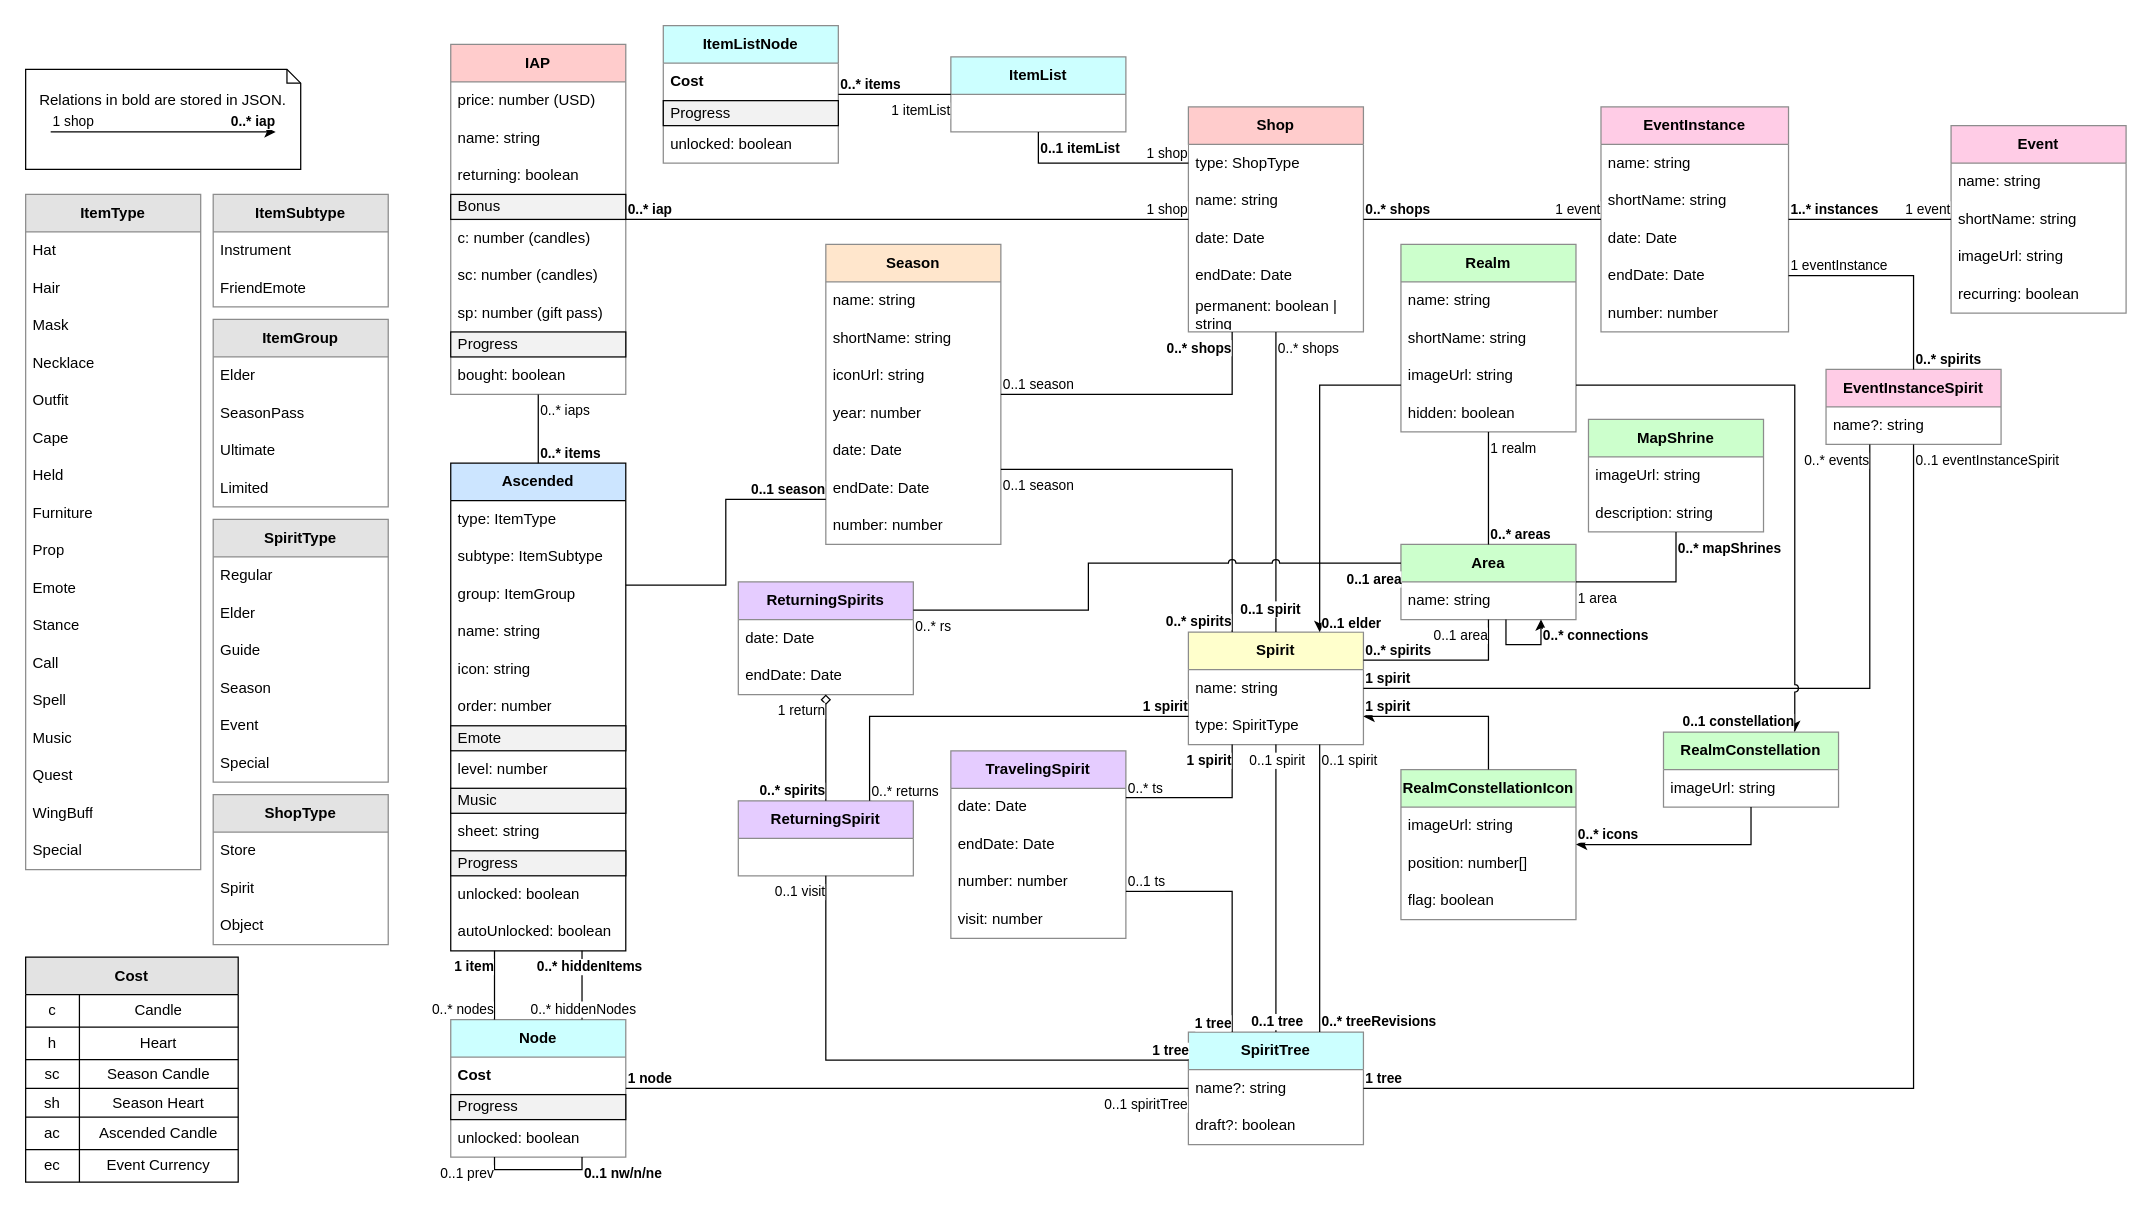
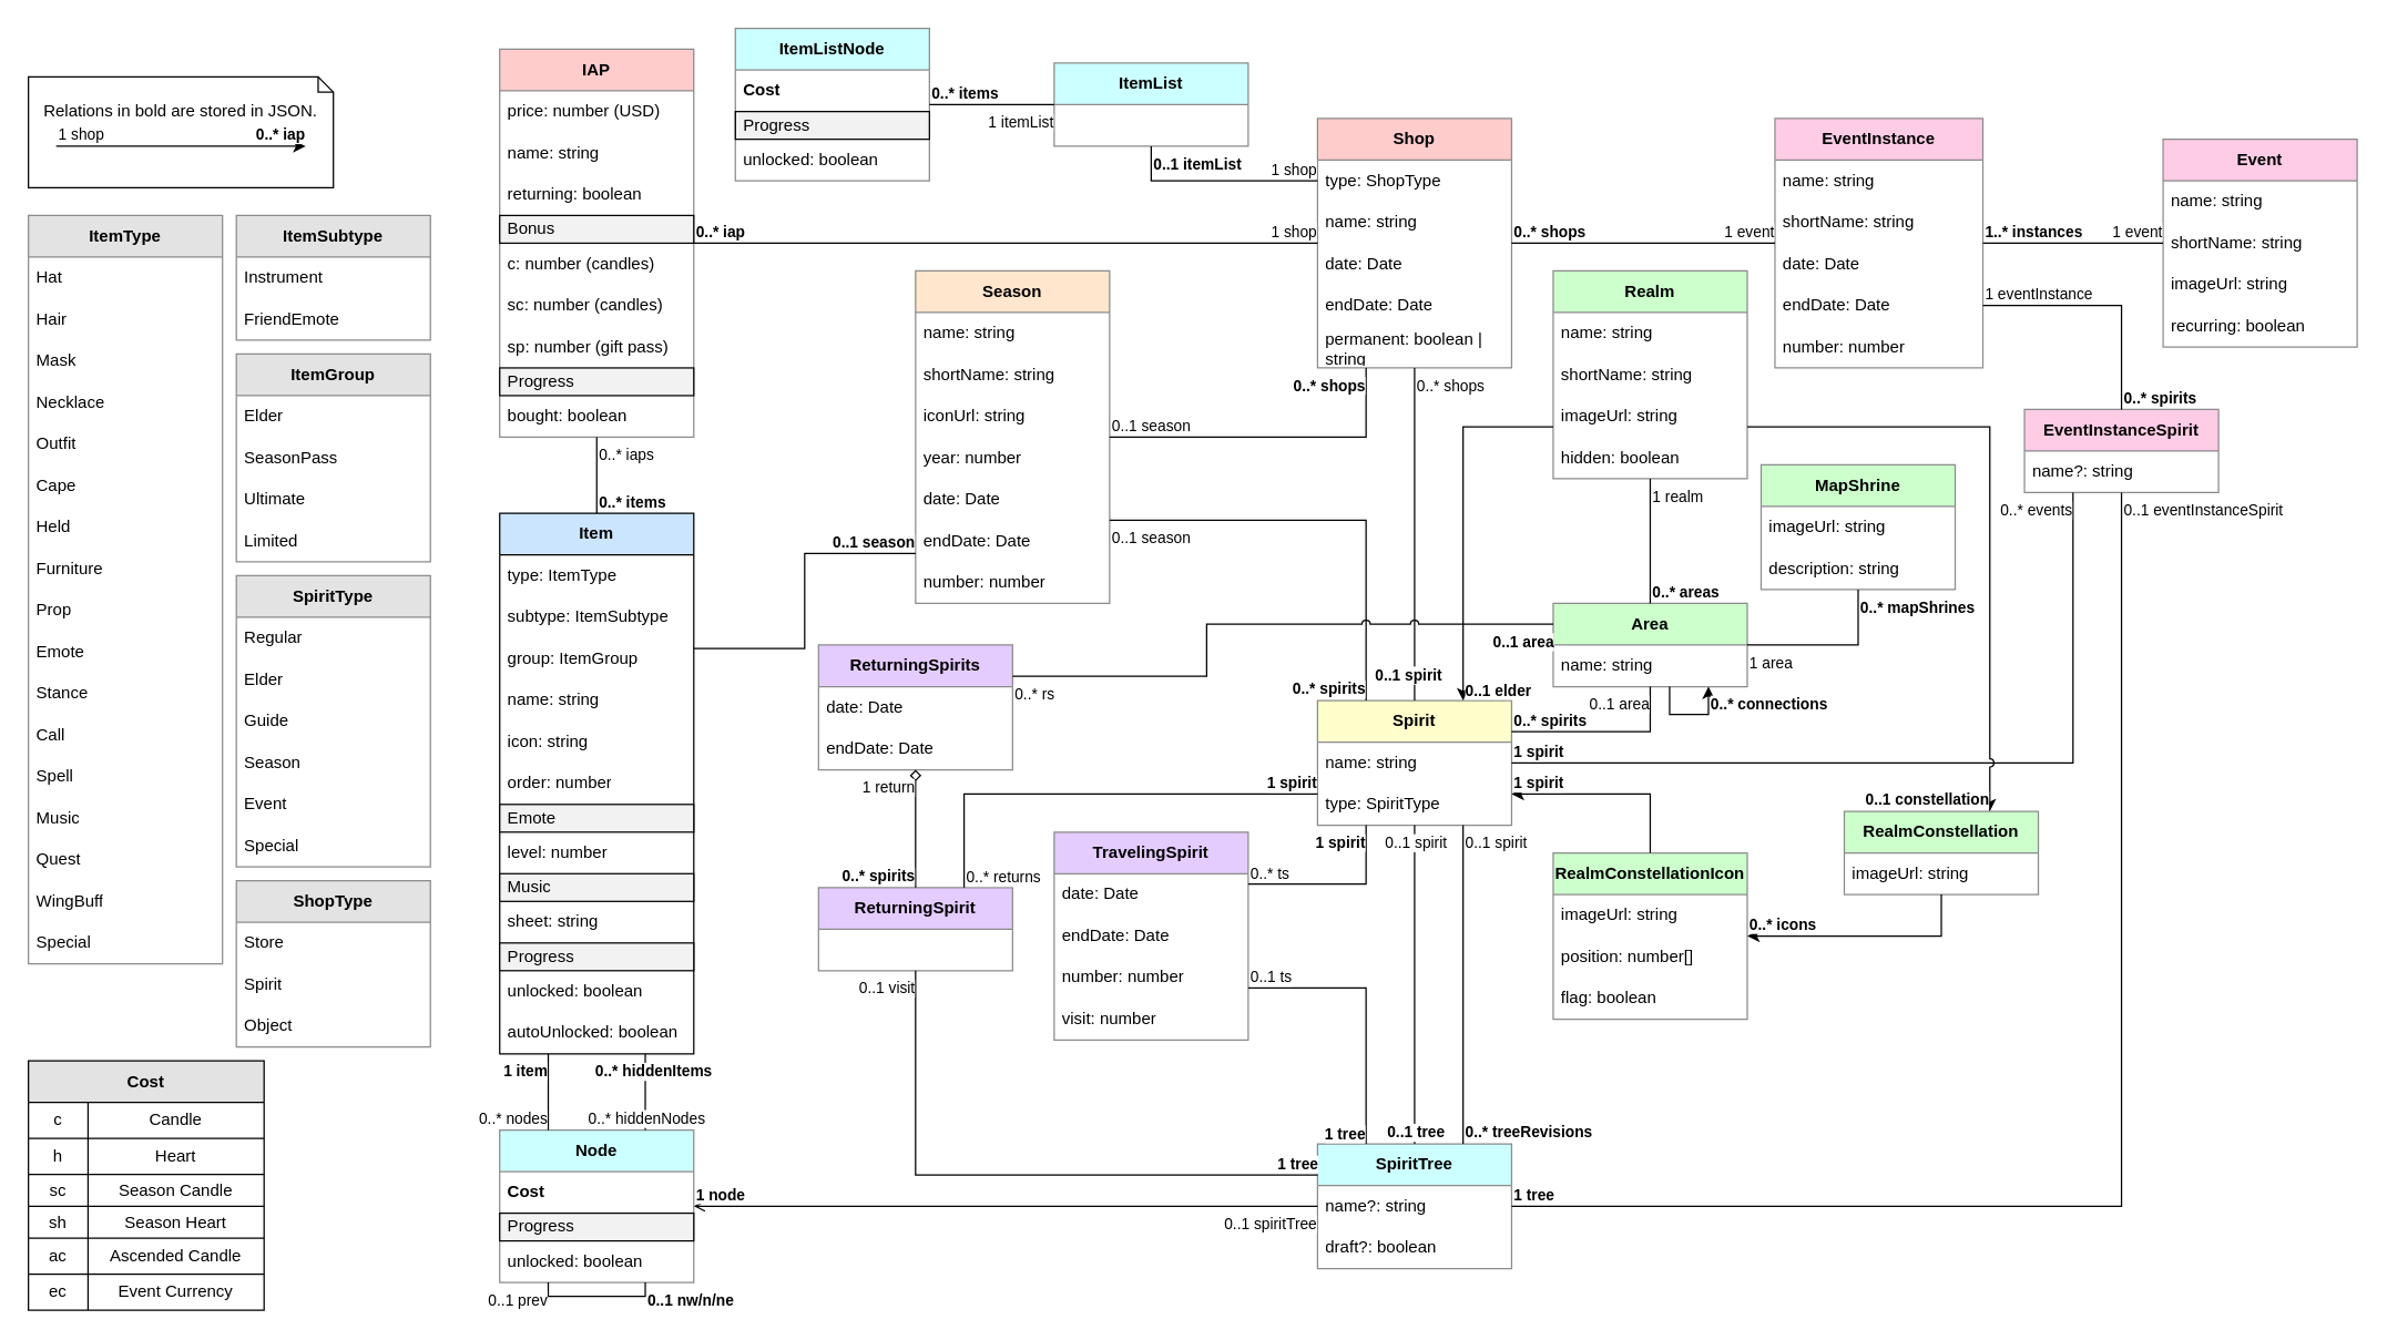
- <mxCell id="2" value="Ascended" style="swimlane;fontStyle=1;childLayout=stackLayout;horizontal=1;startSize=30;horizontalStack=0;resizeParent=1;resizeParentMax=0;resizeLast=0;collapsible=1;marginBottom=0;whiteSpace=wrap;html=1;fillColor=#CCE5FF;fillStyle=auto;" parent="1" vertex="1"><mxGeometry x="360" y="370" width="140" height="390" as="geometry" /></mxCell>
+ <mxCell id="2" value="Item" style="swimlane;fontStyle=1;childLayout=stackLayout;horizontal=1;startSize=30;horizontalStack=0;resizeParent=1;resizeParentMax=0;resizeLast=0;collapsible=1;marginBottom=0;whiteSpace=wrap;html=1;fillColor=#CCE5FF;fillStyle=auto;" parent="1" vertex="1"><mxGeometry x="360" y="370" width="140" height="390" as="geometry" /></mxCell>
- <mxCell id="121" value="" style="endArrow=none;html=1;rounded=0;edgeStyle=orthogonalEdgeStyle;elbow=vertical;endFill=0;exitX=0;exitY=0.5;exitDx=0;exitDy=0;entryX=1;entryY=0.5;entryDx=0;entryDy=0;" parent="1" source="78" target="34" edge="1"><mxGeometry relative="1" as="geometry"><mxPoint x="860" y="755" as="sourcePoint" /><mxPoint x="370" y="720" as="targetPoint" /></mxGeometry></mxCell>
+ <mxCell id="121" value="" style="endArrow=open;html=1;rounded=0;edgeStyle=orthogonalEdgeStyle;elbow=vertical;endFill=0;exitX=0;exitY=0.5;exitDx=0;exitDy=0;entryX=1;entryY=0.5;entryDx=0;entryDy=0;" parent="1" source="78" target="34" edge="1"><mxGeometry relative="1" as="geometry"><mxPoint x="860" y="755" as="sourcePoint" /><mxPoint x="370" y="720" as="targetPoint" /></mxGeometry></mxCell>
